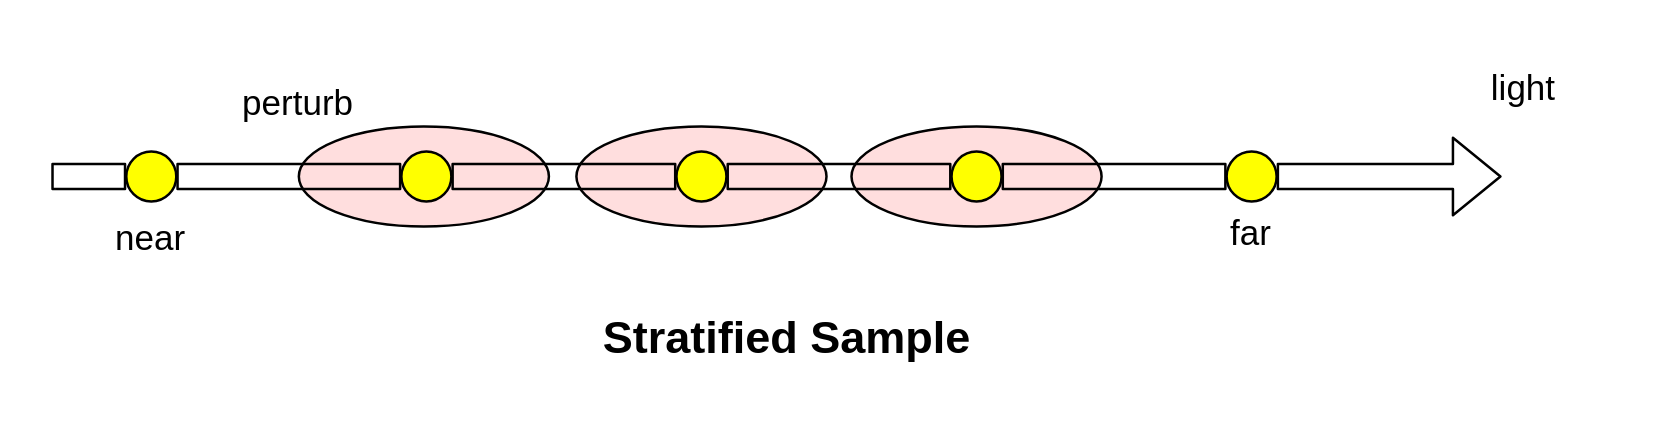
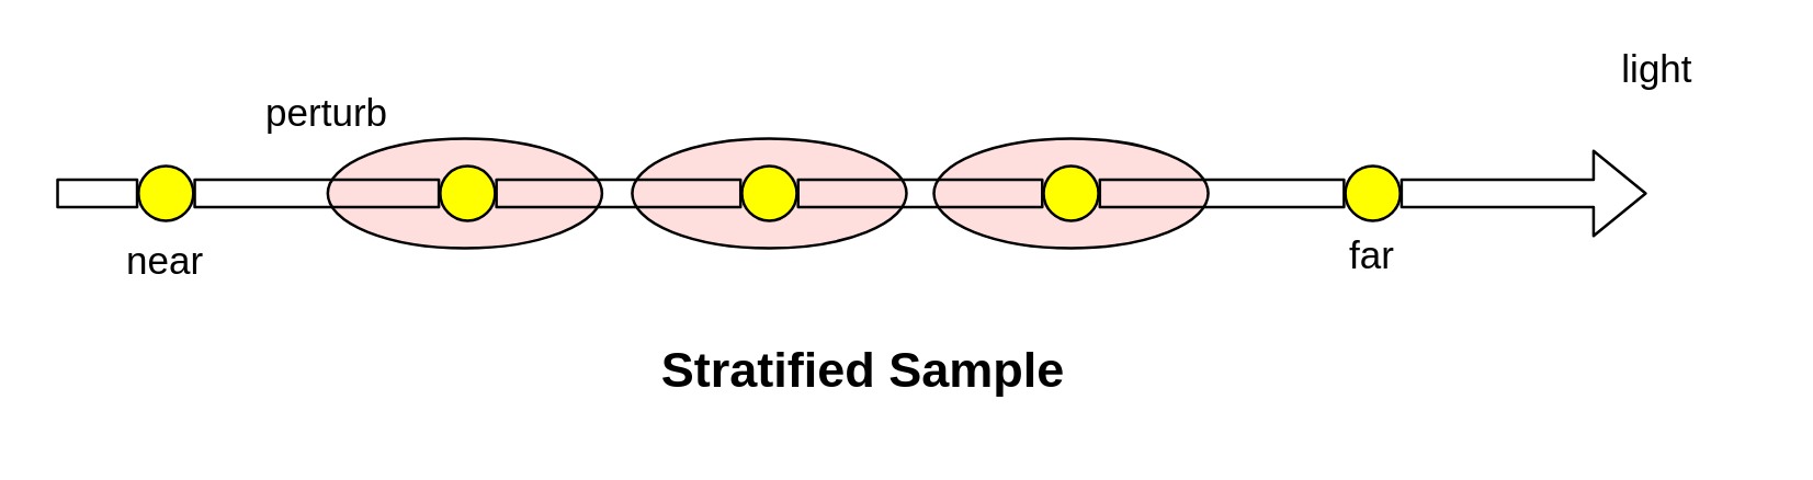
- <mxCell id="20" value="light" style="text;html=1;strokeColor=none;fillColor=none;align=center;verticalAlign=middle;whiteSpace=wrap;rounded=0;fontFamily=Helvetica;fontSize=14;fontColor=default;" vertex="1" parent="1"><mxGeometry x="579" y="20" width="60" height="30" as="geometry" /></mxCell>
+ <mxCell id="20" value="light" style="text;html=1;strokeColor=none;fillColor=none;align=center;verticalAlign=middle;whiteSpace=wrap;rounded=0;fontFamily=Helvetica;fontSize=14;fontColor=default;" vertex="1" parent="1"><mxGeometry x="574" y="10" width="60" height="30" as="geometry" /></mxCell>
